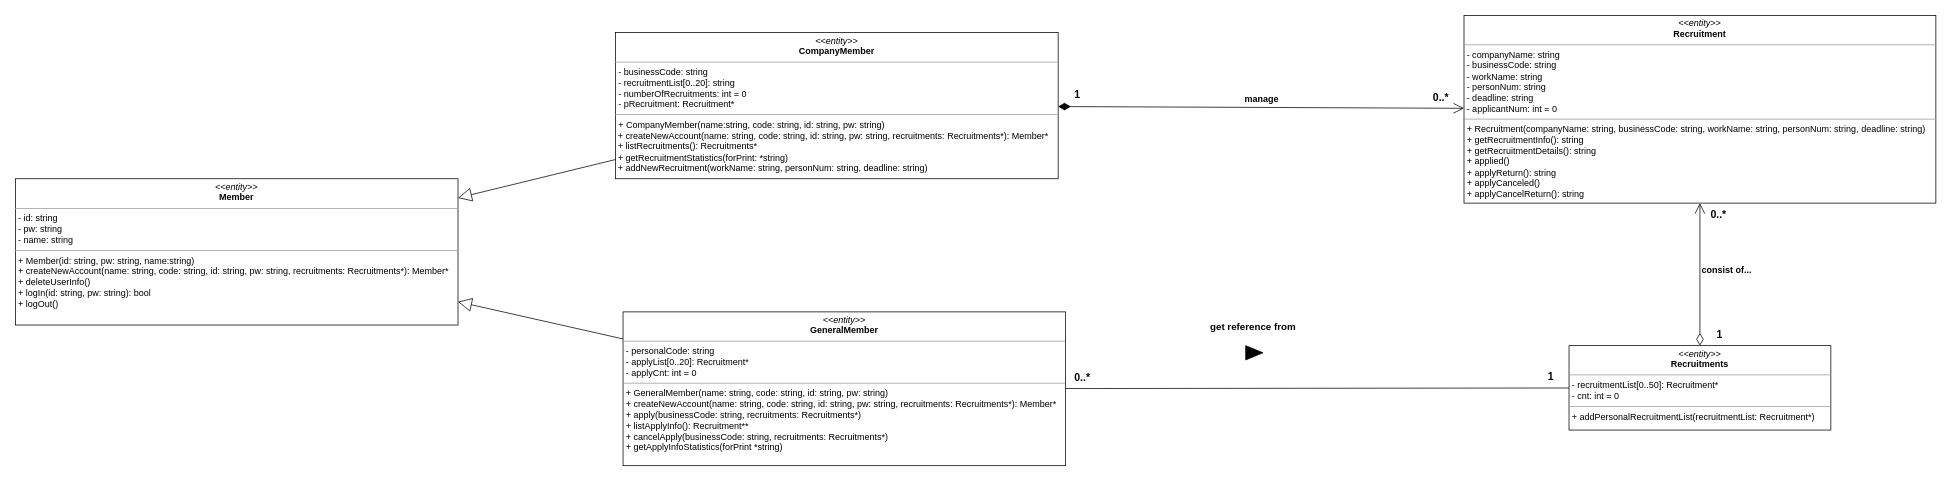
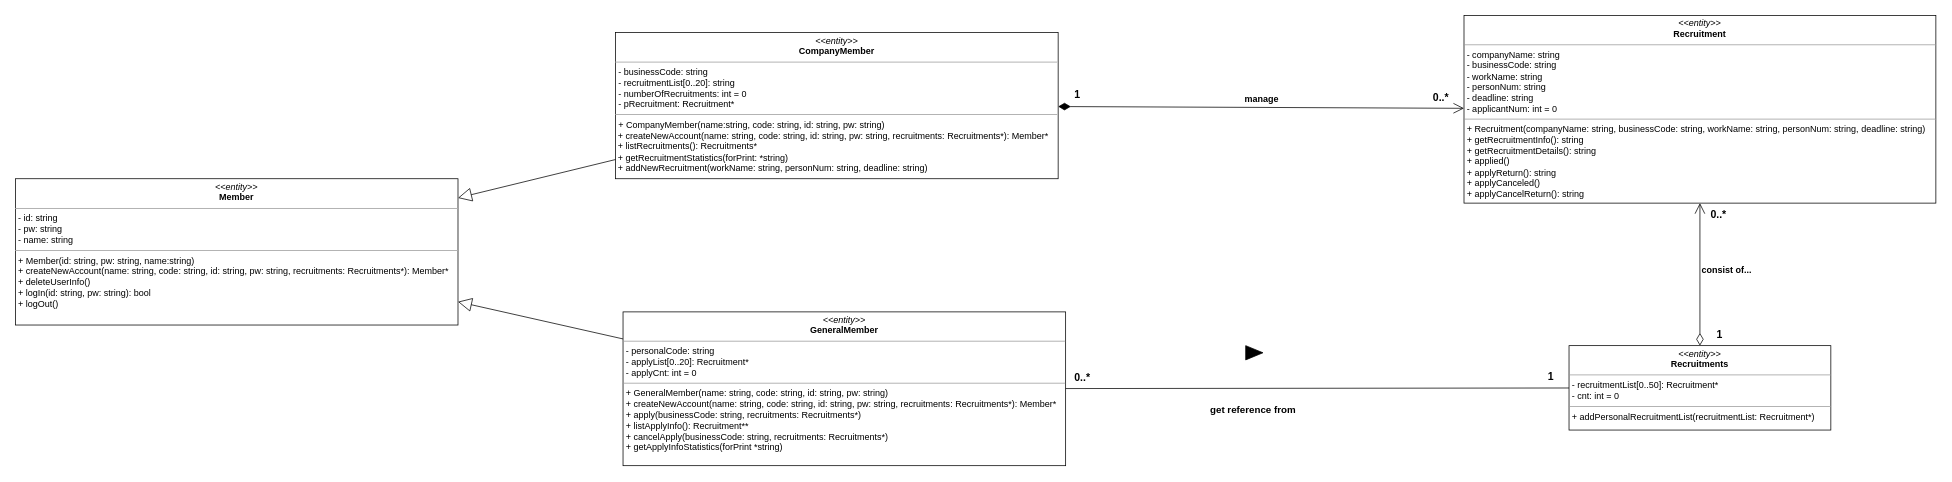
- <mxCell id="19" value="&lt;b&gt;&lt;font style=&quot;font-size: 13px;&quot;&gt;get reference from&lt;/font&gt;&lt;/b&gt;" style="text;html=1;strokeColor=none;fillColor=none;align=center;verticalAlign=middle;whiteSpace=wrap;rounded=0;" vertex="1" parent="1"><mxGeometry x="1610" y="420" width="120" height="30" as="geometry" /></mxCell>
+ <mxCell id="19" value="&lt;b&gt;&lt;font style=&quot;font-size: 13px;&quot;&gt;get reference from&lt;/font&gt;&lt;/b&gt;" style="text;html=1;strokeColor=none;fillColor=none;align=center;verticalAlign=middle;whiteSpace=wrap;rounded=0;" vertex="1" parent="1"><mxGeometry x="1610" y="530" width="120" height="30" as="geometry" /></mxCell>
